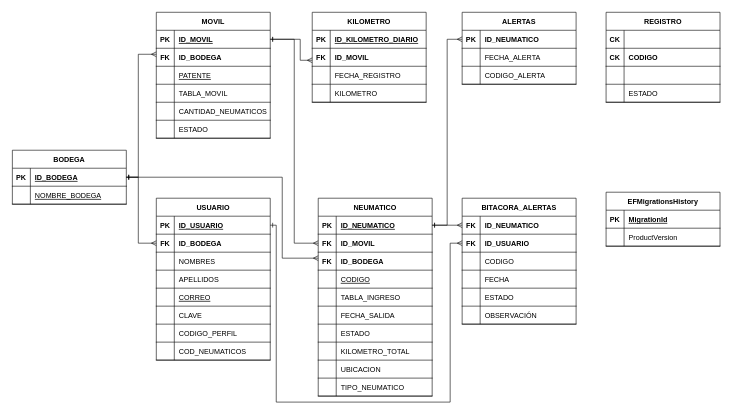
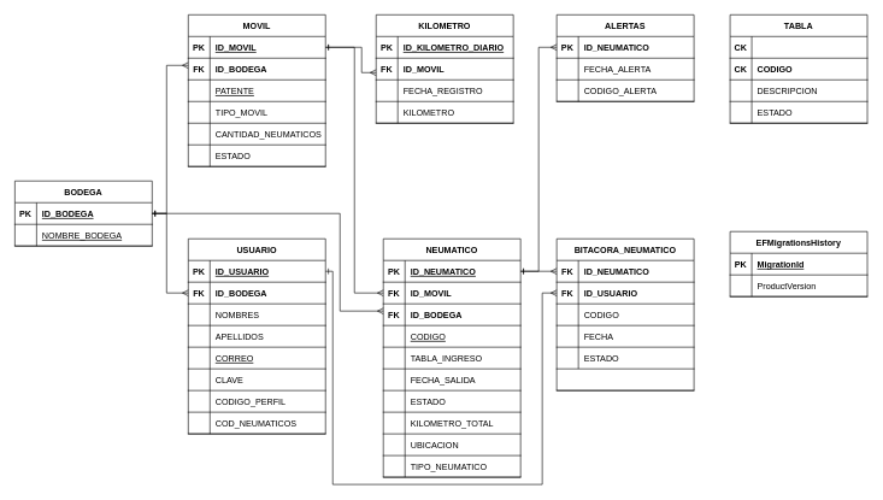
- <mxCell id="138" value="REGISTRO" style="shape=table;startSize=30;container=1;collapsible=1;childLayout=tableLayout;fixedRows=1;rowLines=0;fontStyle=1;align=center;resizeLast=1;" vertex="1" parent="1"><mxGeometry x="1010" y="20" width="190" height="150" as="geometry" /></mxCell>
+ <mxCell id="138" value="TABLA" style="shape=table;startSize=30;container=1;collapsible=1;childLayout=tableLayout;fixedRows=1;rowLines=0;fontStyle=1;align=center;resizeLast=1;" vertex="1" parent="1"><mxGeometry x="1010" y="20" width="190" height="150" as="geometry" /></mxCell>
+ <mxCell id="146" value="DESCRIPCION" style="shape=partialRectangle;overflow=hidden;connectable=0;fillColor=none;top=0;left=0;bottom=0;right=0;align=left;spacingLeft=6;fontStyle=0;" vertex="1" parent="144"><mxGeometry x="30" width="160" height="30" as="geometry"><mxRectangle width="160" height="30" as="alternateBounds" /></mxGeometry></mxCell>
- <mxCell id="65" value="TABLA_MOVIL" style="shape=partialRectangle;overflow=hidden;connectable=0;fillColor=none;top=0;left=0;bottom=0;right=0;align=left;spacingLeft=6;fontStyle=0;" parent="63" vertex="1"><mxGeometry x="30" width="160" height="30" as="geometry"><mxRectangle width="160" height="30" as="alternateBounds" /></mxGeometry></mxCell>
+ <mxCell id="65" value="TIPO_MOVIL" style="shape=partialRectangle;overflow=hidden;connectable=0;fillColor=none;top=0;left=0;bottom=0;right=0;align=left;spacingLeft=6;fontStyle=0;" parent="63" vertex="1"><mxGeometry x="30" width="160" height="30" as="geometry"><mxRectangle width="160" height="30" as="alternateBounds" /></mxGeometry></mxCell>
- <mxCell id="119" value="BITACORA_ALERTAS" style="shape=table;startSize=30;container=1;collapsible=1;childLayout=tableLayout;fixedRows=1;rowLines=0;fontStyle=1;align=center;resizeLast=1;" vertex="1" parent="1"><mxGeometry x="770" y="330" width="190" height="210" as="geometry" /></mxCell>
+ <mxCell id="119" value="BITACORA_NEUMATICO" style="shape=table;startSize=30;container=1;collapsible=1;childLayout=tableLayout;fixedRows=1;rowLines=0;fontStyle=1;align=center;resizeLast=1;" vertex="1" parent="1"><mxGeometry x="770" y="330" width="190" height="210" as="geometry" /></mxCell>
- <mxCell id="137" value="OBSERVACIÓN" style="shape=partialRectangle;overflow=hidden;connectable=0;fillColor=none;top=0;left=0;bottom=0;right=0;align=left;spacingLeft=6;fontStyle=0;" vertex="1" parent="135"><mxGeometry x="30" width="160" height="30" as="geometry"><mxRectangle width="160" height="30" as="alternateBounds" /></mxGeometry></mxCell>
